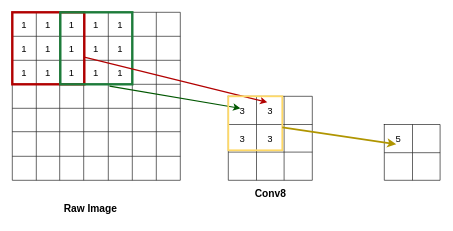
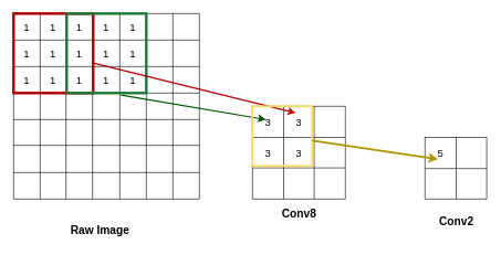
+ <mxCell id="87" value="&lt;span style=&quot;font-size: 17px;&quot;&gt;&lt;b&gt;Conv2&lt;/b&gt;&lt;/span&gt;" style="text;html=1;align=center;verticalAlign=middle;resizable=0;points=[];autosize=1;strokeColor=none;fillColor=none;" parent="1" vertex="1"><mxGeometry x="646.5" y="320" width="80" height="30" as="geometry" /></mxCell>
